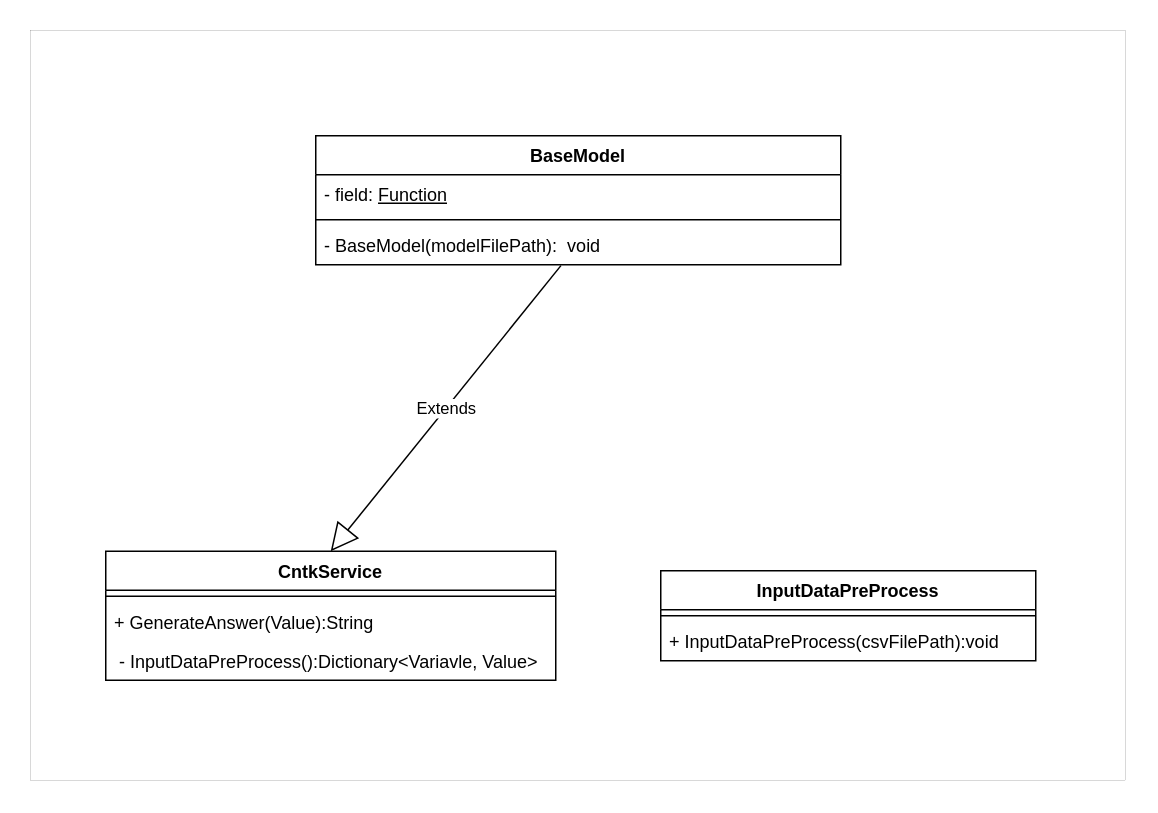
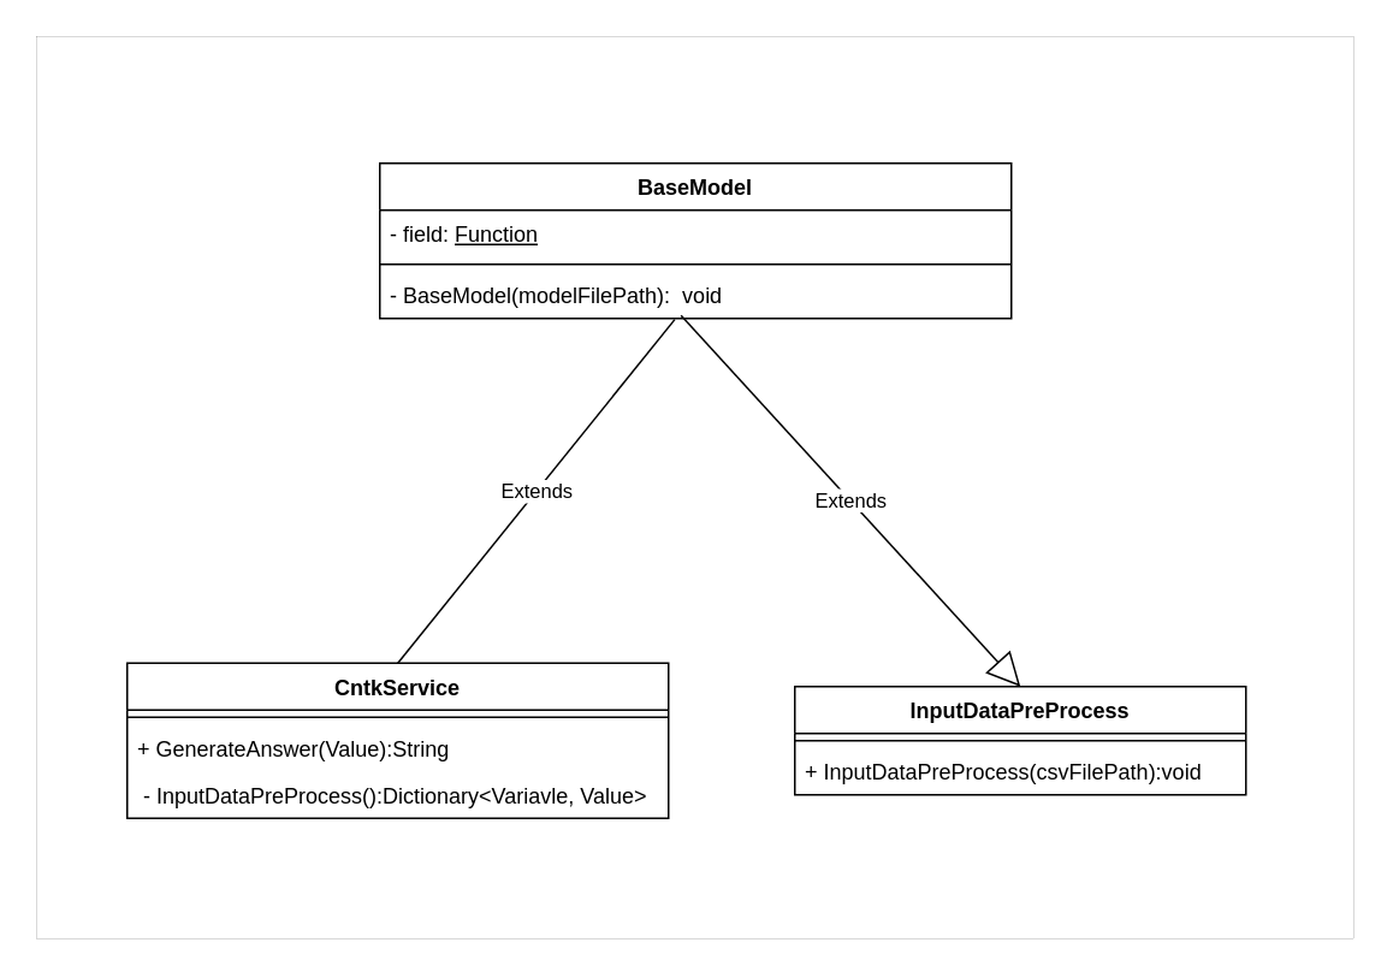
+ <mxCell id="10" value="Extends" style="endArrow=block;endSize=16;endFill=0;html=1;rounded=0;entryX=0.5;entryY=0;entryDx=0;entryDy=0;exitX=0.477;exitY=0.937;exitDx=0;exitDy=0;exitPerimeter=0;" edge="1" parent="1" source="6" target="7"><mxGeometry width="160" relative="1" as="geometry"><mxPoint x="380" y="180" as="sourcePoint" /><mxPoint x="460" y="260" as="targetPoint" /></mxGeometry></mxCell>
- <mxCell id="15" value="Extends" style="endArrow=block;endSize=16;endFill=0;html=1;rounded=0;entryX=0.5;entryY=0;entryDx=0;entryDy=0;exitX=0.467;exitY=1.023;exitDx=0;exitDy=0;exitPerimeter=0;" edge="1" parent="1" source="6" target="11"><mxGeometry width="160" relative="1" as="geometry"><mxPoint x="210" y="210" as="sourcePoint" /><mxPoint x="398" y="416" as="targetPoint" /></mxGeometry></mxCell>
+ <mxCell id="15" value="Extends" style="endArrow=none;endSize=16;endFill=0;html=1;rounded=0;entryX=0.5;entryY=0;entryDx=0;entryDy=0;exitX=0.467;exitY=1.023;exitDx=0;exitDy=0;exitPerimeter=0;" edge="1" parent="1" source="6" target="11"><mxGeometry width="160" relative="1" as="geometry"><mxPoint x="210" y="210" as="sourcePoint" /><mxPoint x="398" y="416" as="targetPoint" /></mxGeometry></mxCell>
